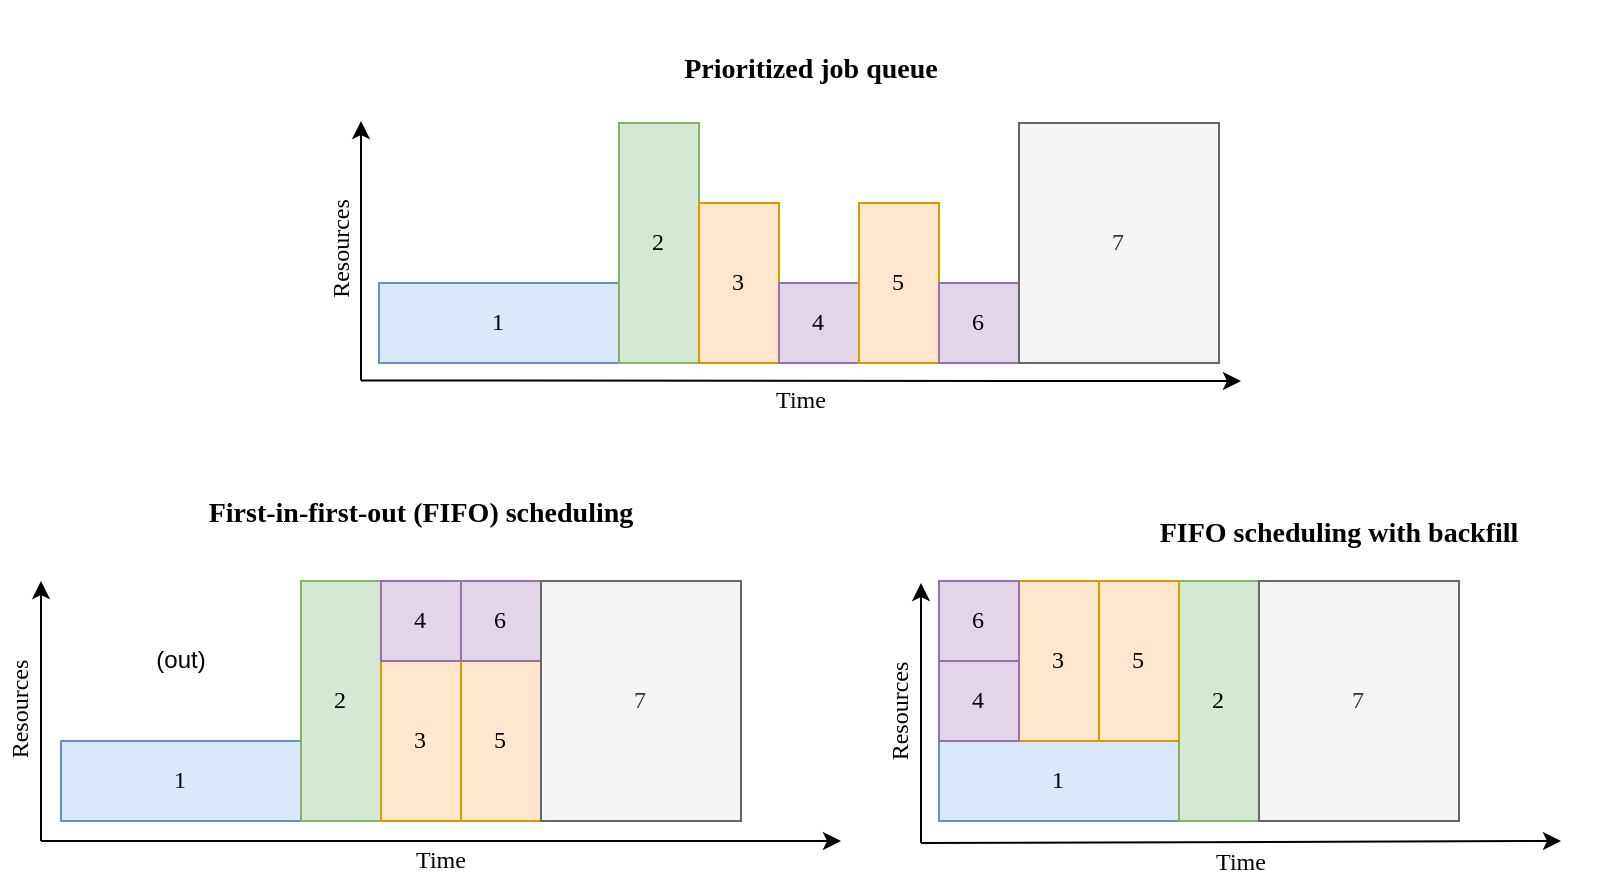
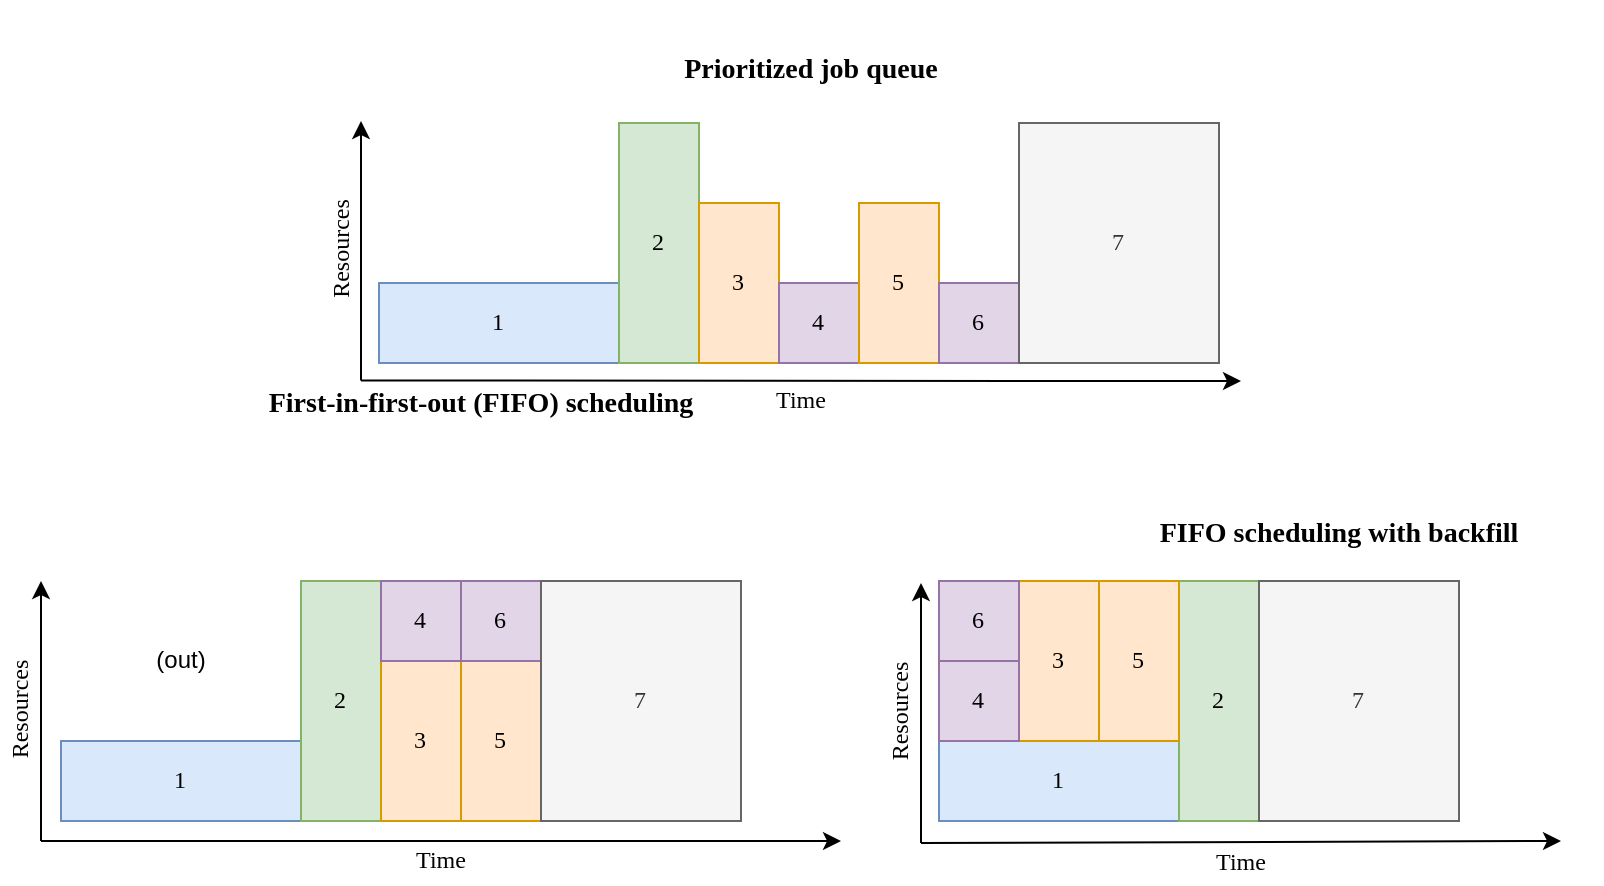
- <mxCell id="30" value="&lt;font style=&quot;font-size: 14px;&quot;&gt;First-in-first-out (FIFO) scheduling&lt;/font&gt;" style="text;html=1;align=center;verticalAlign=middle;resizable=0;points=[];autosize=1;fontFamily=Lucida Console;fontStyle=1;fontSize=14;fillColor=none;gradientColor=none;" vertex="1" parent="1"><mxGeometry x="100" y="242" width="220" height="30" as="geometry" /></mxCell>
+ <mxCell id="30" value="&lt;font style=&quot;font-size: 14px;&quot;&gt;First-in-first-out (FIFO) scheduling&lt;/font&gt;" style="text;html=1;align=center;verticalAlign=middle;resizable=0;points=[];autosize=1;fontFamily=Lucida Console;fontStyle=1;fontSize=14;fillColor=none;gradientColor=none;" vertex="1" parent="1"><mxGeometry x="130" y="187" width="220" height="30" as="geometry" /></mxCell>
